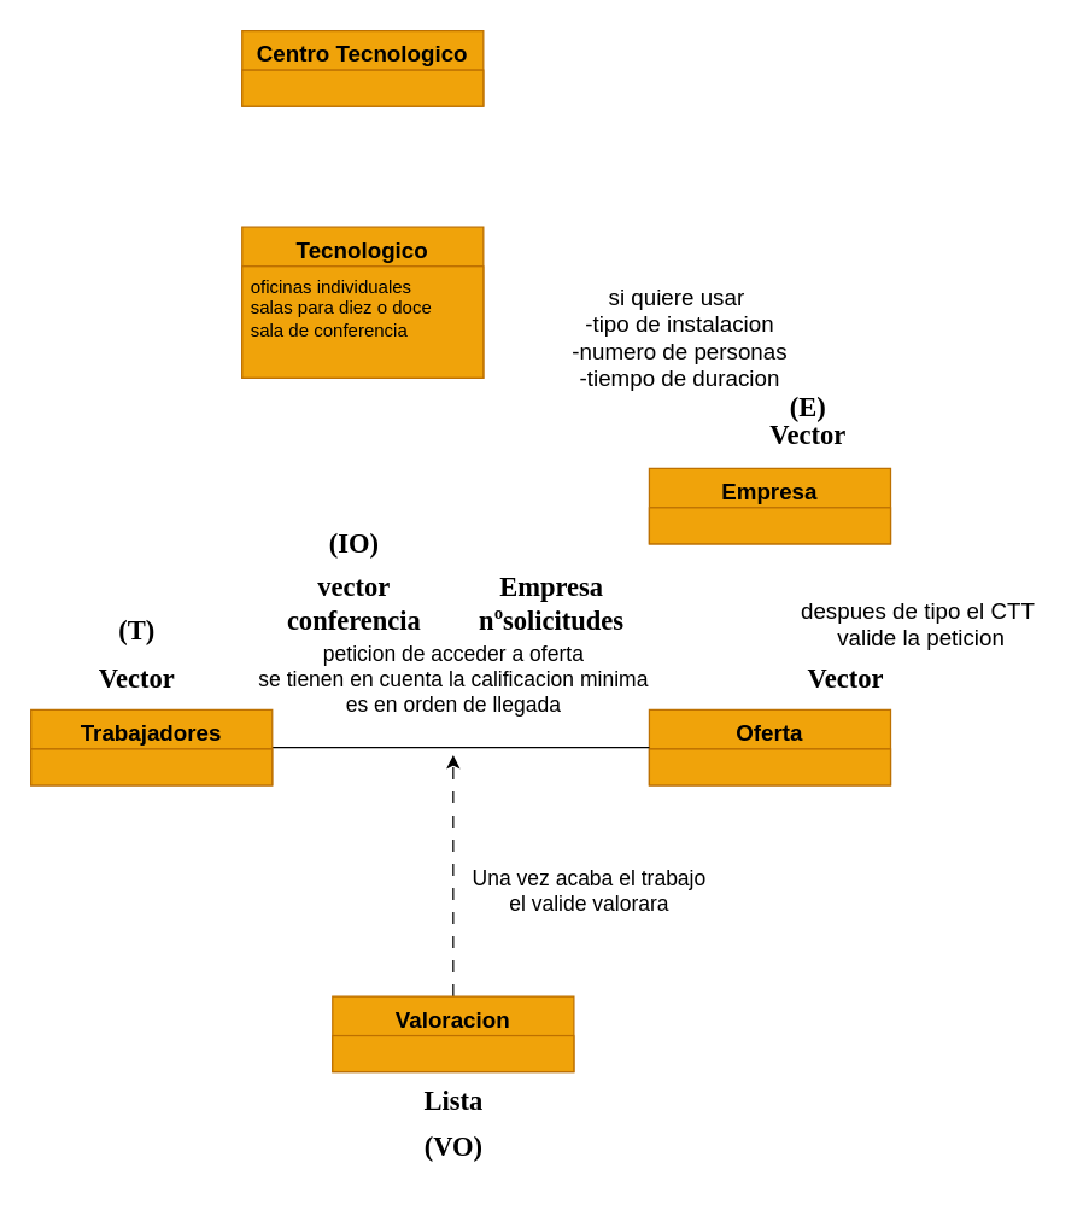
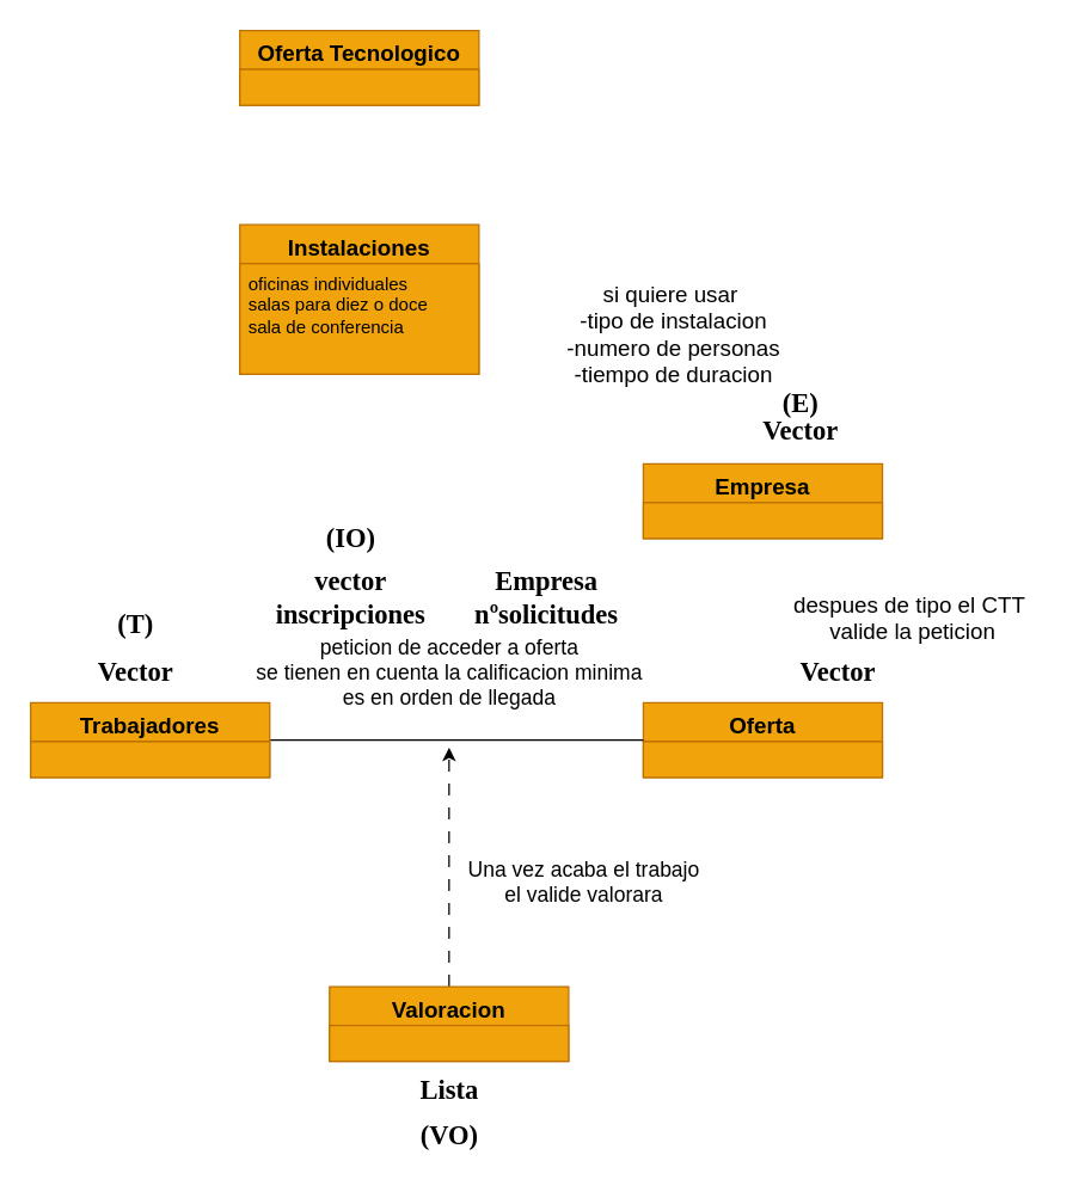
- <mxCell id="2" value="&lt;font style=&quot;font-size: 15px;&quot;&gt;Centro Tecnologico&lt;/font&gt;" style="swimlane;fontStyle=1;align=center;verticalAlign=top;childLayout=stackLayout;horizontal=1;startSize=26;horizontalStack=0;resizeParent=1;resizeParentMax=0;resizeLast=0;collapsible=1;marginBottom=0;whiteSpace=wrap;html=1;fillColor=#f0a30a;fontColor=#000000;strokeColor=#BD7000;" vertex="1" parent="1"><mxGeometry x="160" y="20" width="160" height="50" as="geometry" /></mxCell>
+ <mxCell id="2" value="&lt;font style=&quot;font-size: 15px;&quot;&gt;Oferta Tecnologico&lt;/font&gt;" style="swimlane;fontStyle=1;align=center;verticalAlign=top;childLayout=stackLayout;horizontal=1;startSize=26;horizontalStack=0;resizeParent=1;resizeParentMax=0;resizeLast=0;collapsible=1;marginBottom=0;whiteSpace=wrap;html=1;fillColor=#f0a30a;fontColor=#000000;strokeColor=#BD7000;" vertex="1" parent="1"><mxGeometry x="160" y="20" width="160" height="50" as="geometry" /></mxCell>
- <mxCell id="4" value="&lt;font style=&quot;font-size: 15px;&quot;&gt;Tecnologico&lt;/font&gt;" style="swimlane;fontStyle=1;align=center;verticalAlign=top;childLayout=stackLayout;horizontal=1;startSize=26;horizontalStack=0;resizeParent=1;resizeParentMax=0;resizeLast=0;collapsible=1;marginBottom=0;whiteSpace=wrap;html=1;fillColor=#f0a30a;fontColor=#000000;strokeColor=#BD7000;" vertex="1" parent="1"><mxGeometry x="160" y="150" width="160" height="100" as="geometry" /></mxCell>
+ <mxCell id="4" value="&lt;font style=&quot;font-size: 15px;&quot;&gt;Instalaciones&lt;/font&gt;" style="swimlane;fontStyle=1;align=center;verticalAlign=top;childLayout=stackLayout;horizontal=1;startSize=26;horizontalStack=0;resizeParent=1;resizeParentMax=0;resizeLast=0;collapsible=1;marginBottom=0;whiteSpace=wrap;html=1;fillColor=#f0a30a;fontColor=#000000;strokeColor=#BD7000;" vertex="1" parent="1"><mxGeometry x="160" y="150" width="160" height="100" as="geometry" /></mxCell>
- <mxCell id="25" value="&lt;font face=&quot;Comic Sans MS&quot; style=&quot;font-size: 18px;&quot;&gt;&lt;b&gt;vector&lt;br&gt;conferencia&lt;br&gt;&lt;/b&gt;&lt;/font&gt;" style="text;html=1;align=center;verticalAlign=middle;resizable=0;points=[];autosize=1;strokeColor=none;fillColor=none;" vertex="1" parent="1"><mxGeometry x="169" y="370" width="130" height="60" as="geometry" /></mxCell>
+ <mxCell id="25" value="&lt;font face=&quot;Comic Sans MS&quot; style=&quot;font-size: 18px;&quot;&gt;&lt;b&gt;vector&lt;br&gt;inscripciones&lt;br&gt;&lt;/b&gt;&lt;/font&gt;" style="text;html=1;align=center;verticalAlign=middle;resizable=0;points=[];autosize=1;strokeColor=none;fillColor=none;" vertex="1" parent="1"><mxGeometry x="169" y="370" width="130" height="60" as="geometry" /></mxCell>
